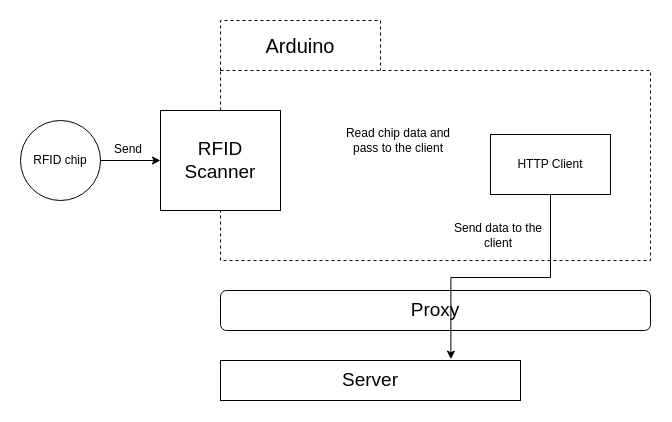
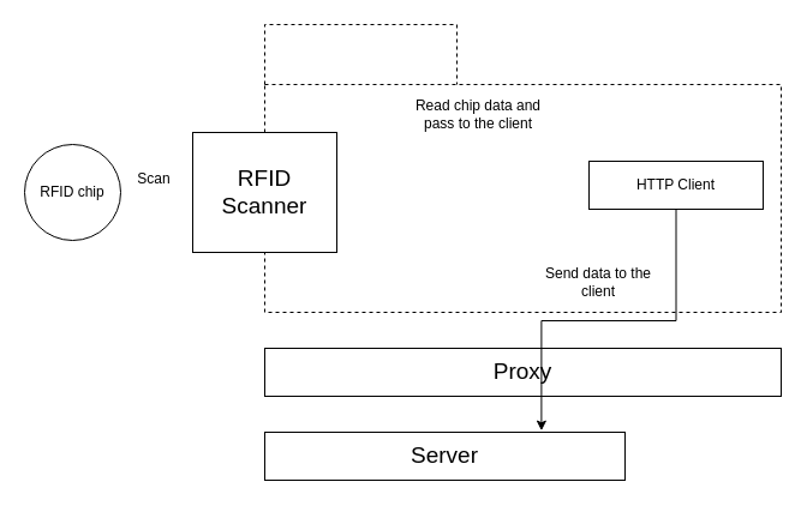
- <mxCell id="3" value="Arduino" style="text;html=1;strokeColor=none;fillColor=none;align=center;verticalAlign=middle;whiteSpace=wrap;rounded=0;fontSize=20;" vertex="1" parent="1"><mxGeometry x="220" y="20" width="160" height="50" as="geometry" /></mxCell>
- <mxCell id="12" value="Read chip data and pass to the client" style="text;html=1;strokeColor=none;fillColor=none;align=center;verticalAlign=middle;whiteSpace=wrap;rounded=0;" vertex="1" parent="1"><mxGeometry x="340" y="125" width="116" height="30" as="geometry" /></mxCell>
+ <mxCell id="12" value="Read chip data and pass to the client" style="text;html=1;strokeColor=none;fillColor=none;align=center;verticalAlign=middle;whiteSpace=wrap;rounded=0;" vertex="1" parent="1"><mxGeometry x="340" y="80" width="116" height="30" as="geometry" /></mxCell>
- <mxCell id="9" value="Send" style="text;html=1;strokeColor=none;fillColor=none;align=center;verticalAlign=middle;whiteSpace=wrap;rounded=0;" vertex="1" parent="1"><mxGeometry x="98" y="134" width="60" height="30" as="geometry" /></mxCell>
+ <mxCell id="9" value="Scan" style="text;html=1;strokeColor=none;fillColor=none;align=center;verticalAlign=middle;whiteSpace=wrap;rounded=0;" vertex="1" parent="1"><mxGeometry x="98" y="134" width="60" height="30" as="geometry" /></mxCell>
- <mxCell id="7" style="edgeStyle=orthogonalEdgeStyle;rounded=0;orthogonalLoop=1;jettySize=auto;html=1;entryX=0;entryY=0.5;entryDx=0;entryDy=0;" edge="1" parent="1" source="8" target="6"><mxGeometry relative="1" as="geometry" /></mxCell>
- <mxCell id="11" value="HTTP Client" style="rounded=0;whiteSpace=wrap;html=1;" vertex="1" parent="1"><mxGeometry x="490" y="134" width="120" height="60" as="geometry" /></mxCell>
+ <mxCell id="11" value="HTTP Client" style="rounded=0;whiteSpace=wrap;html=1;" vertex="1" parent="1"><mxGeometry x="490" y="134" width="145" height="40" as="geometry" /></mxCell>
- <mxCell id="4" value="Proxy" style="whiteSpace=wrap;html=1;fontSize=19;rounded=1;" vertex="1" parent="1"><mxGeometry x="220" y="290" width="430" height="40" as="geometry" /></mxCell>
+ <mxCell id="4" value="Proxy" style="rounded=0;whiteSpace=wrap;html=1;fontSize=19;" vertex="1" parent="1"><mxGeometry x="220" y="290" width="430" height="40" as="geometry" /></mxCell>
